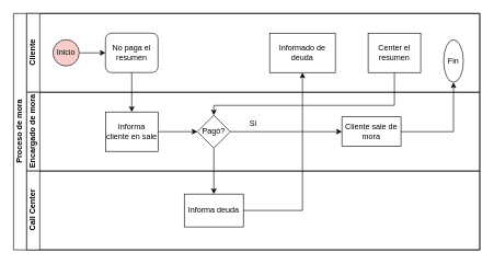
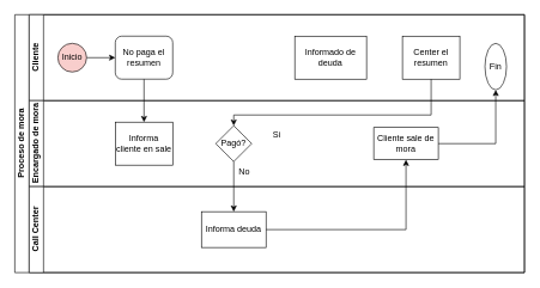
- <mxCell id="11" style="edgeStyle=orthogonalEdgeStyle;rounded=0;orthogonalLoop=1;jettySize=auto;html=1;entryX=0;entryY=0.5;entryDx=0;entryDy=0;" edge="1" parent="10" source="12" target="14"><mxGeometry relative="1" as="geometry" /></mxCell>
- <mxCell id="13" style="edgeStyle=orthogonalEdgeStyle;rounded=0;orthogonalLoop=1;jettySize=auto;html=1;entryX=0;entryY=0.5;entryDx=0;entryDy=0;fontSize=12;" edge="1" parent="10" source="14" target="16"><mxGeometry relative="1" as="geometry" /></mxCell>
- <mxCell id="22" style="edgeStyle=orthogonalEdgeStyle;rounded=0;orthogonalLoop=1;jettySize=auto;html=1;entryX=0.5;entryY=1;entryDx=0;entryDy=0;fontSize=12;" edge="1" parent="2" source="20" target="9"><mxGeometry relative="1" as="geometry" /></mxCell>
+ <mxCell id="22" style="edgeStyle=orthogonalEdgeStyle;rounded=0;orthogonalLoop=1;jettySize=auto;html=1;fontSize=12;" edge="1" parent="2" source="20" target="16"><mxGeometry relative="1" as="geometry" /></mxCell>
+ <mxCell id="15" value="No" style="text;html=1;strokeColor=none;fillColor=none;align=center;verticalAlign=middle;whiteSpace=wrap;rounded=0;fontSize=12;" vertex="1" parent="10"><mxGeometry x="280" y="90" width="40" height="20" as="geometry" /></mxCell>
